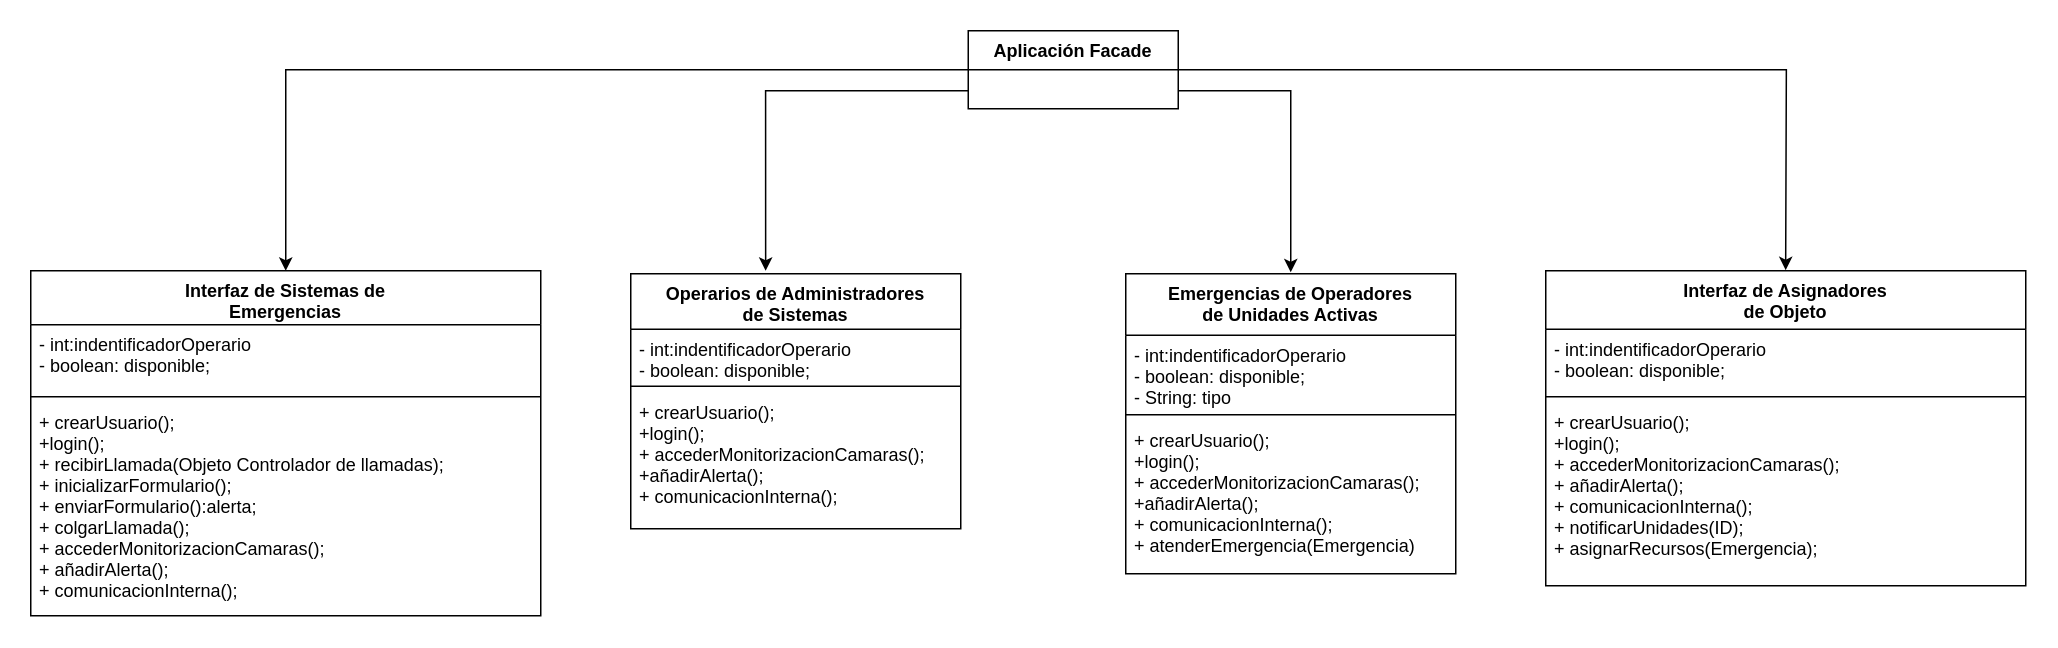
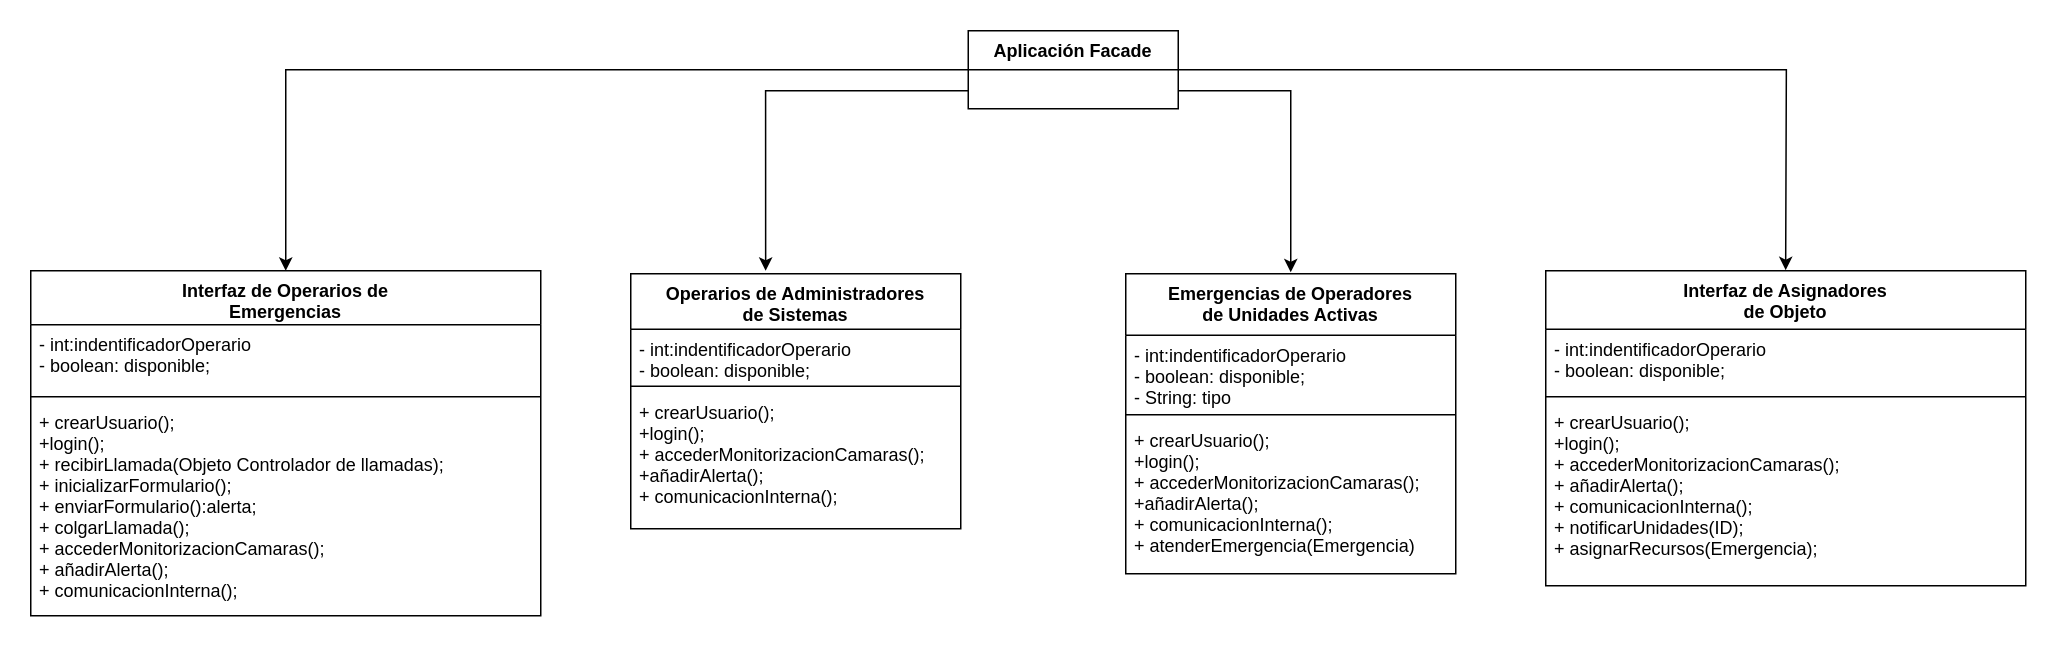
- <mxCell id="7" value="Interfaz de Sistemas de&#10; Emergencias" style="swimlane;fontStyle=1;align=center;verticalAlign=top;childLayout=stackLayout;horizontal=1;startSize=36;horizontalStack=0;resizeParent=1;resizeParentMax=0;resizeLast=0;collapsible=1;marginBottom=0;" parent="1" vertex="1"><mxGeometry x="20" y="180" width="340" height="230" as="geometry" /></mxCell>
+ <mxCell id="7" value="Interfaz de Operarios de&#10; Emergencias" style="swimlane;fontStyle=1;align=center;verticalAlign=top;childLayout=stackLayout;horizontal=1;startSize=36;horizontalStack=0;resizeParent=1;resizeParentMax=0;resizeLast=0;collapsible=1;marginBottom=0;" parent="1" vertex="1"><mxGeometry x="20" y="180" width="340" height="230" as="geometry" /></mxCell>
